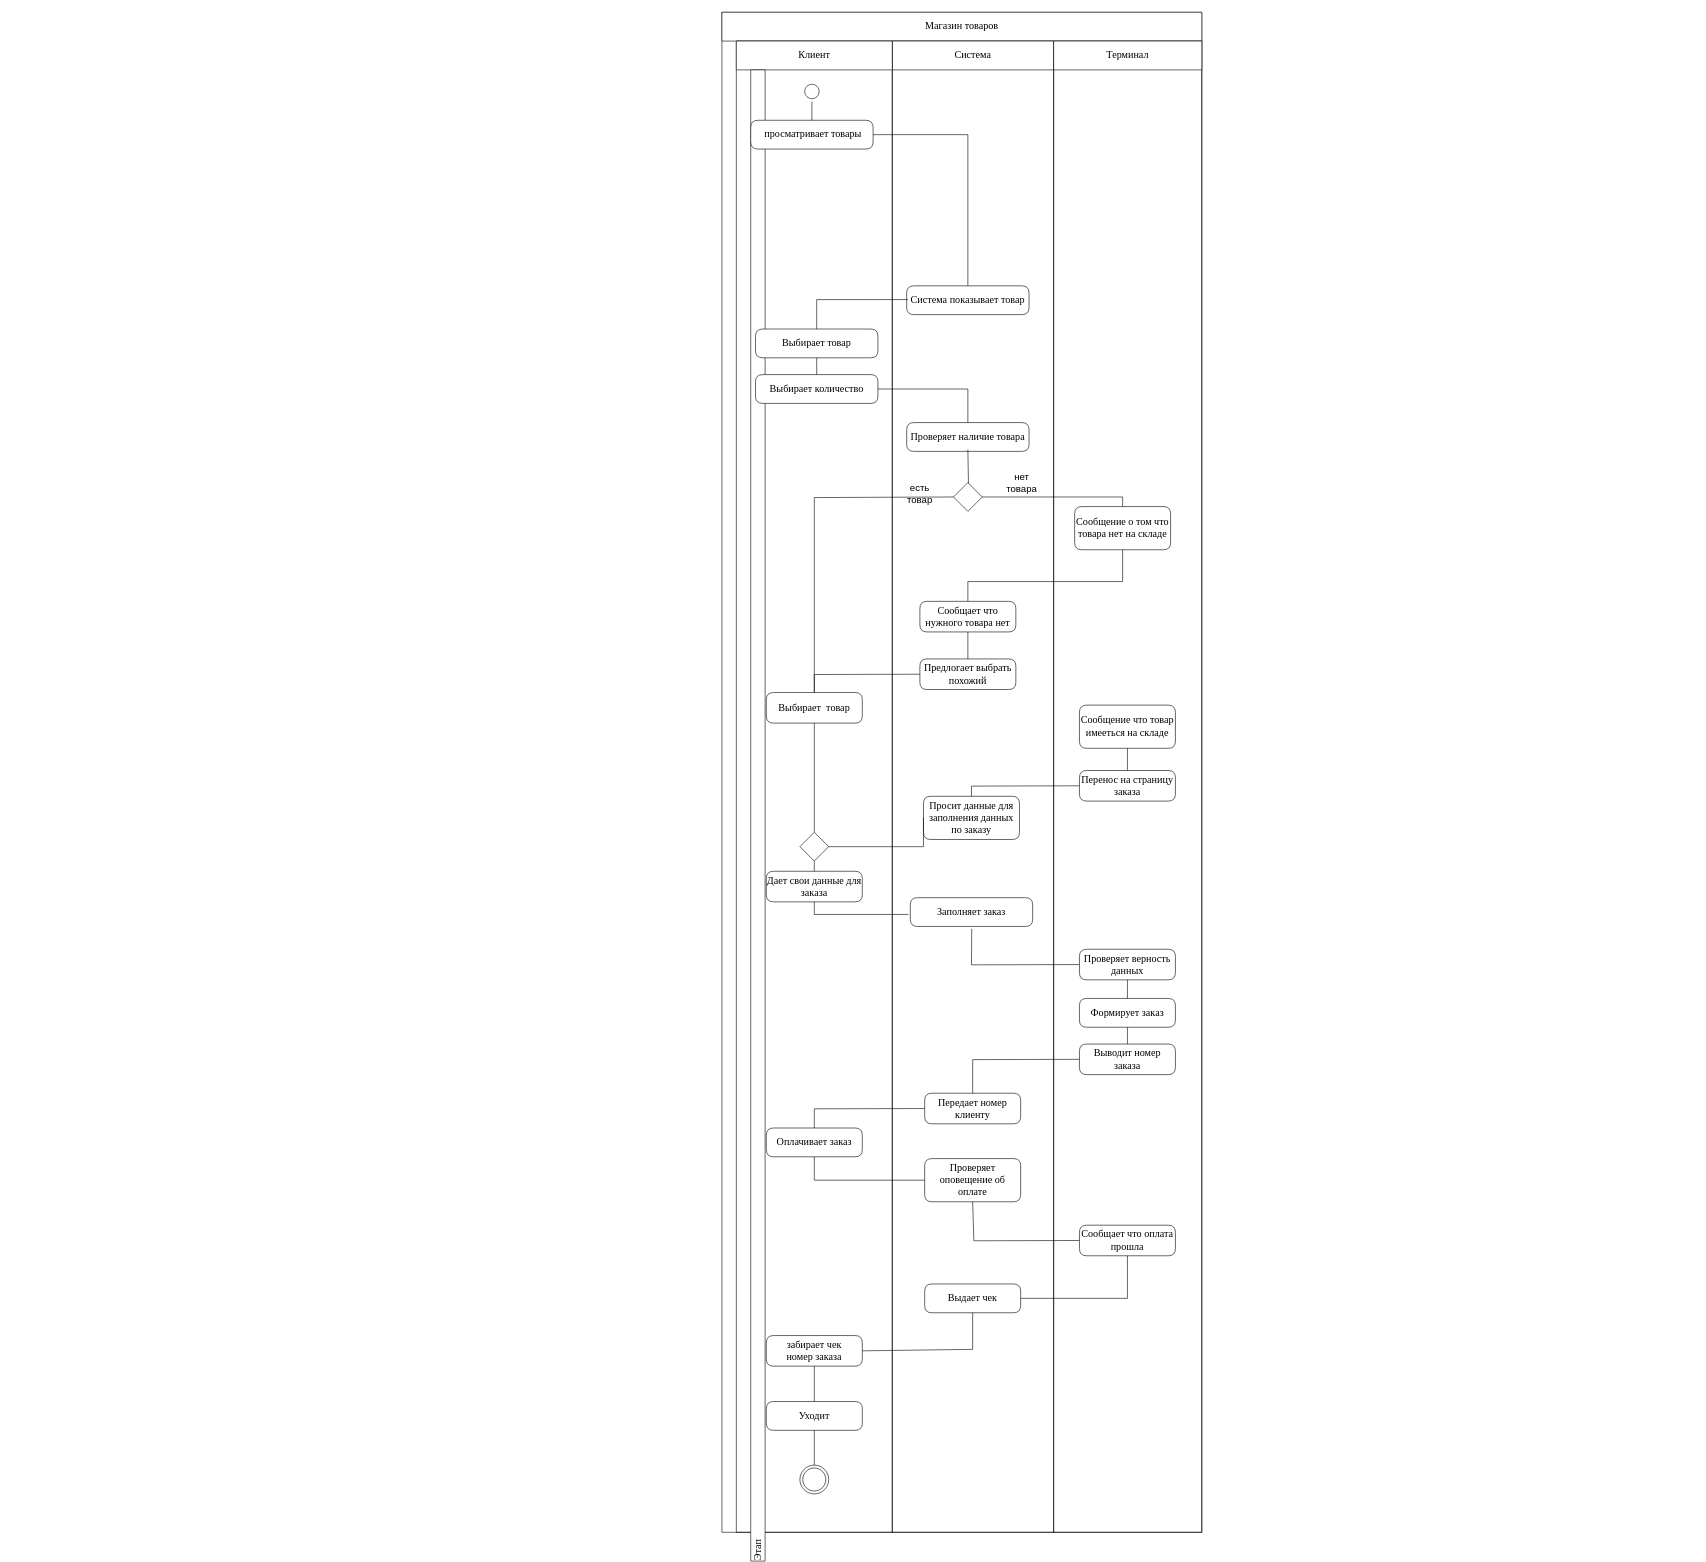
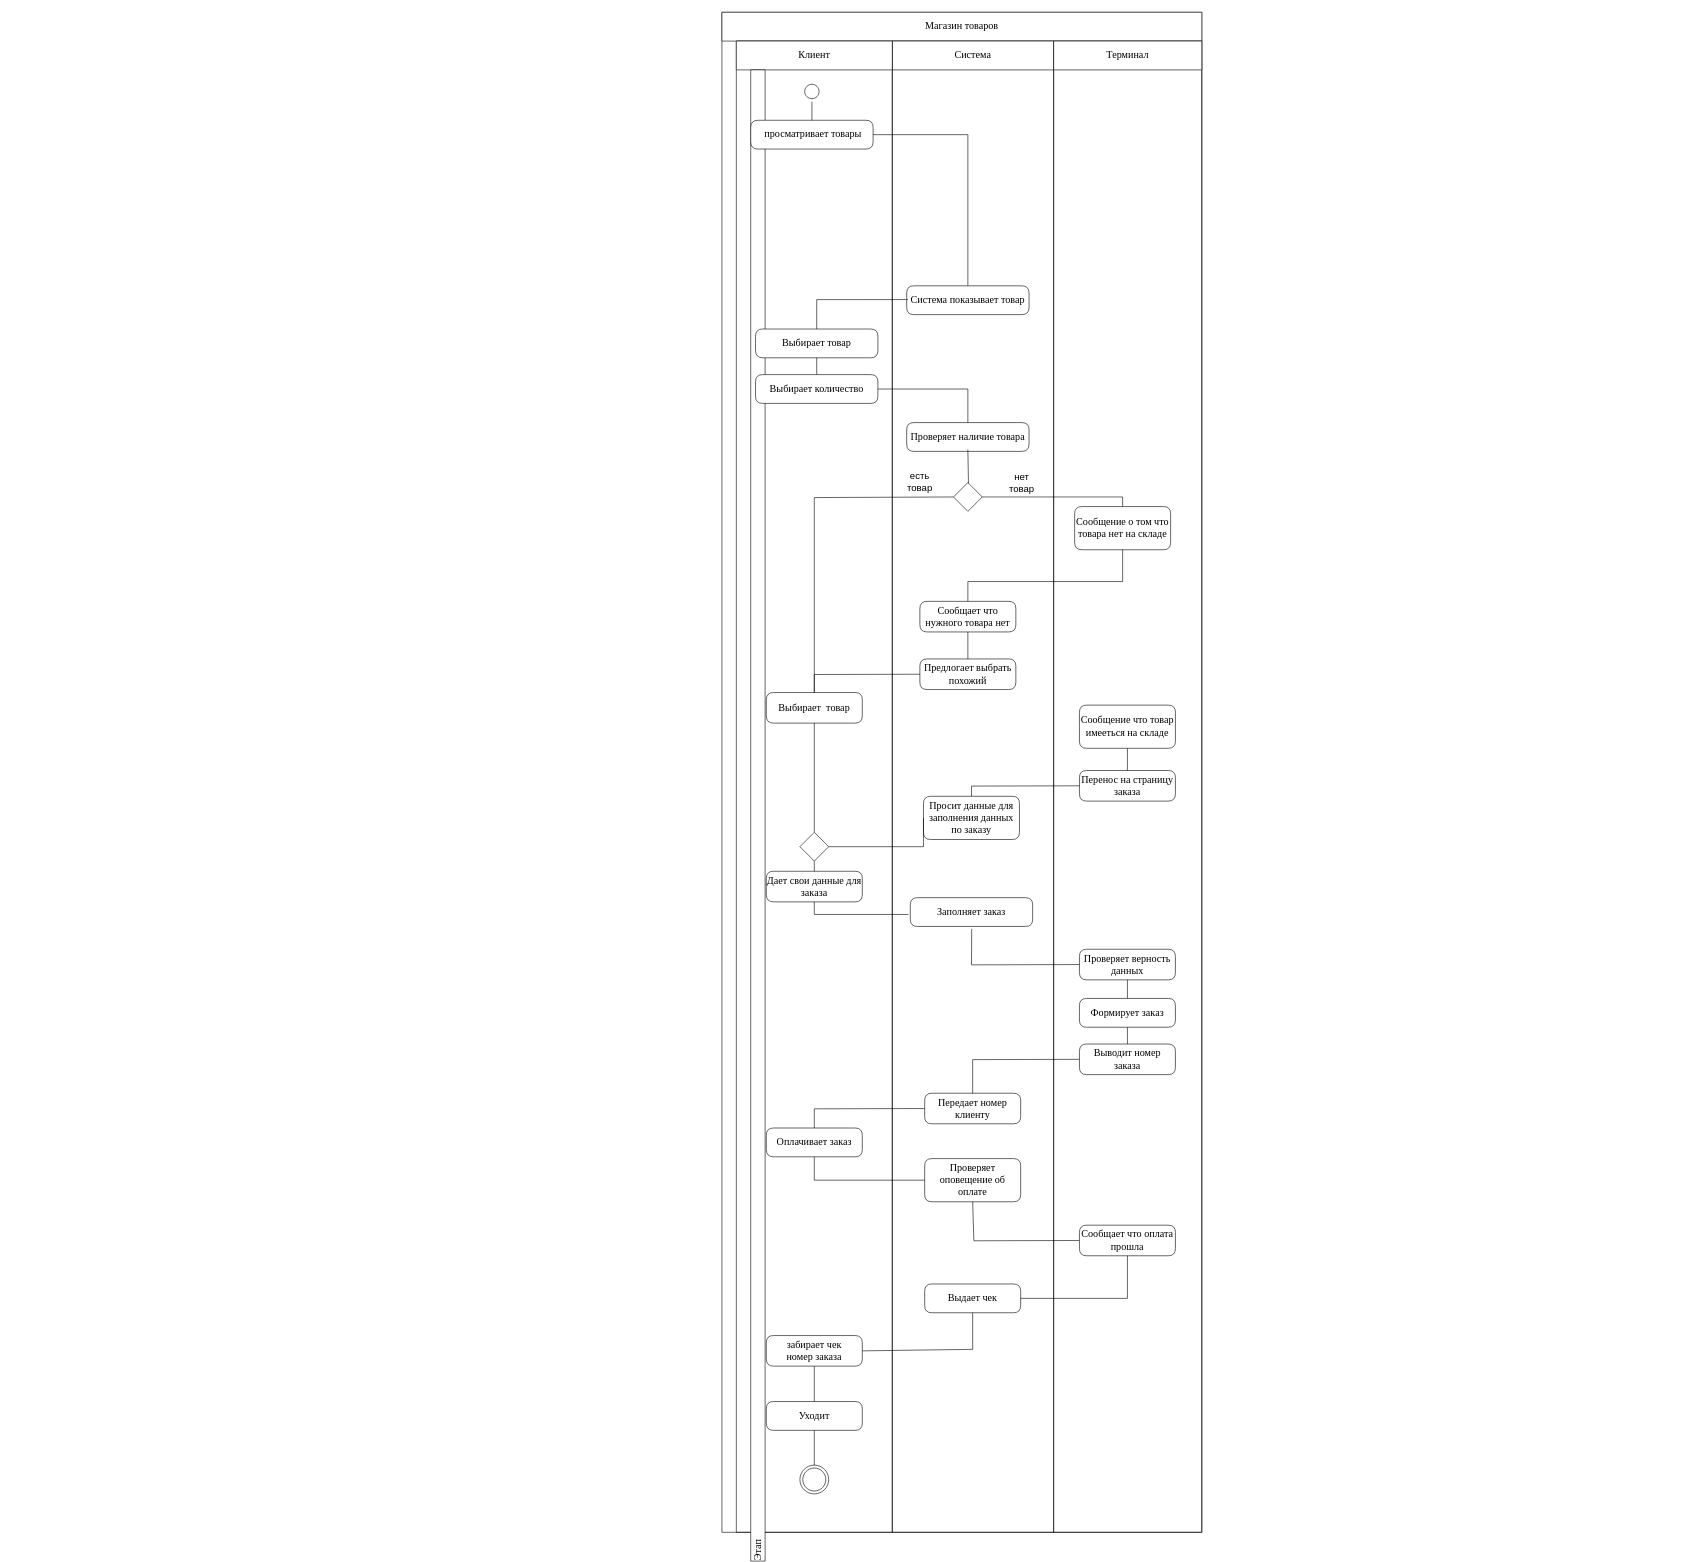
- <mxCell id="19" value="&lt;font size=&quot;3&quot;&gt;нет товара&lt;/font&gt;" style="text;html=1;strokeColor=none;fillColor=none;align=center;verticalAlign=middle;whiteSpace=wrap;rounded=0;" parent="16" vertex="1"><mxGeometry x="470" y="673" width="60" height="30" as="geometry" /></mxCell>
+ <mxCell id="19" value="&lt;font size=&quot;3&quot;&gt;нет товар&lt;/font&gt;" style="text;html=1;strokeColor=none;fillColor=none;align=center;verticalAlign=middle;whiteSpace=wrap;rounded=0;" parent="16" vertex="1"><mxGeometry x="470" y="673" width="60" height="30" as="geometry" /></mxCell>
- <mxCell id="20" value="есть товар" style="text;html=1;strokeColor=none;fillColor=none;align=center;verticalAlign=middle;whiteSpace=wrap;rounded=0;fontSize=16;" parent="16" vertex="1"><mxGeometry x="300" y="692" width="60" height="30" as="geometry" /></mxCell>
+ <mxCell id="20" value="есть товар" style="text;html=1;strokeColor=none;fillColor=none;align=center;verticalAlign=middle;whiteSpace=wrap;rounded=0;fontSize=16;" parent="16" vertex="1"><mxGeometry x="300" y="672" width="60" height="30" as="geometry" /></mxCell>
